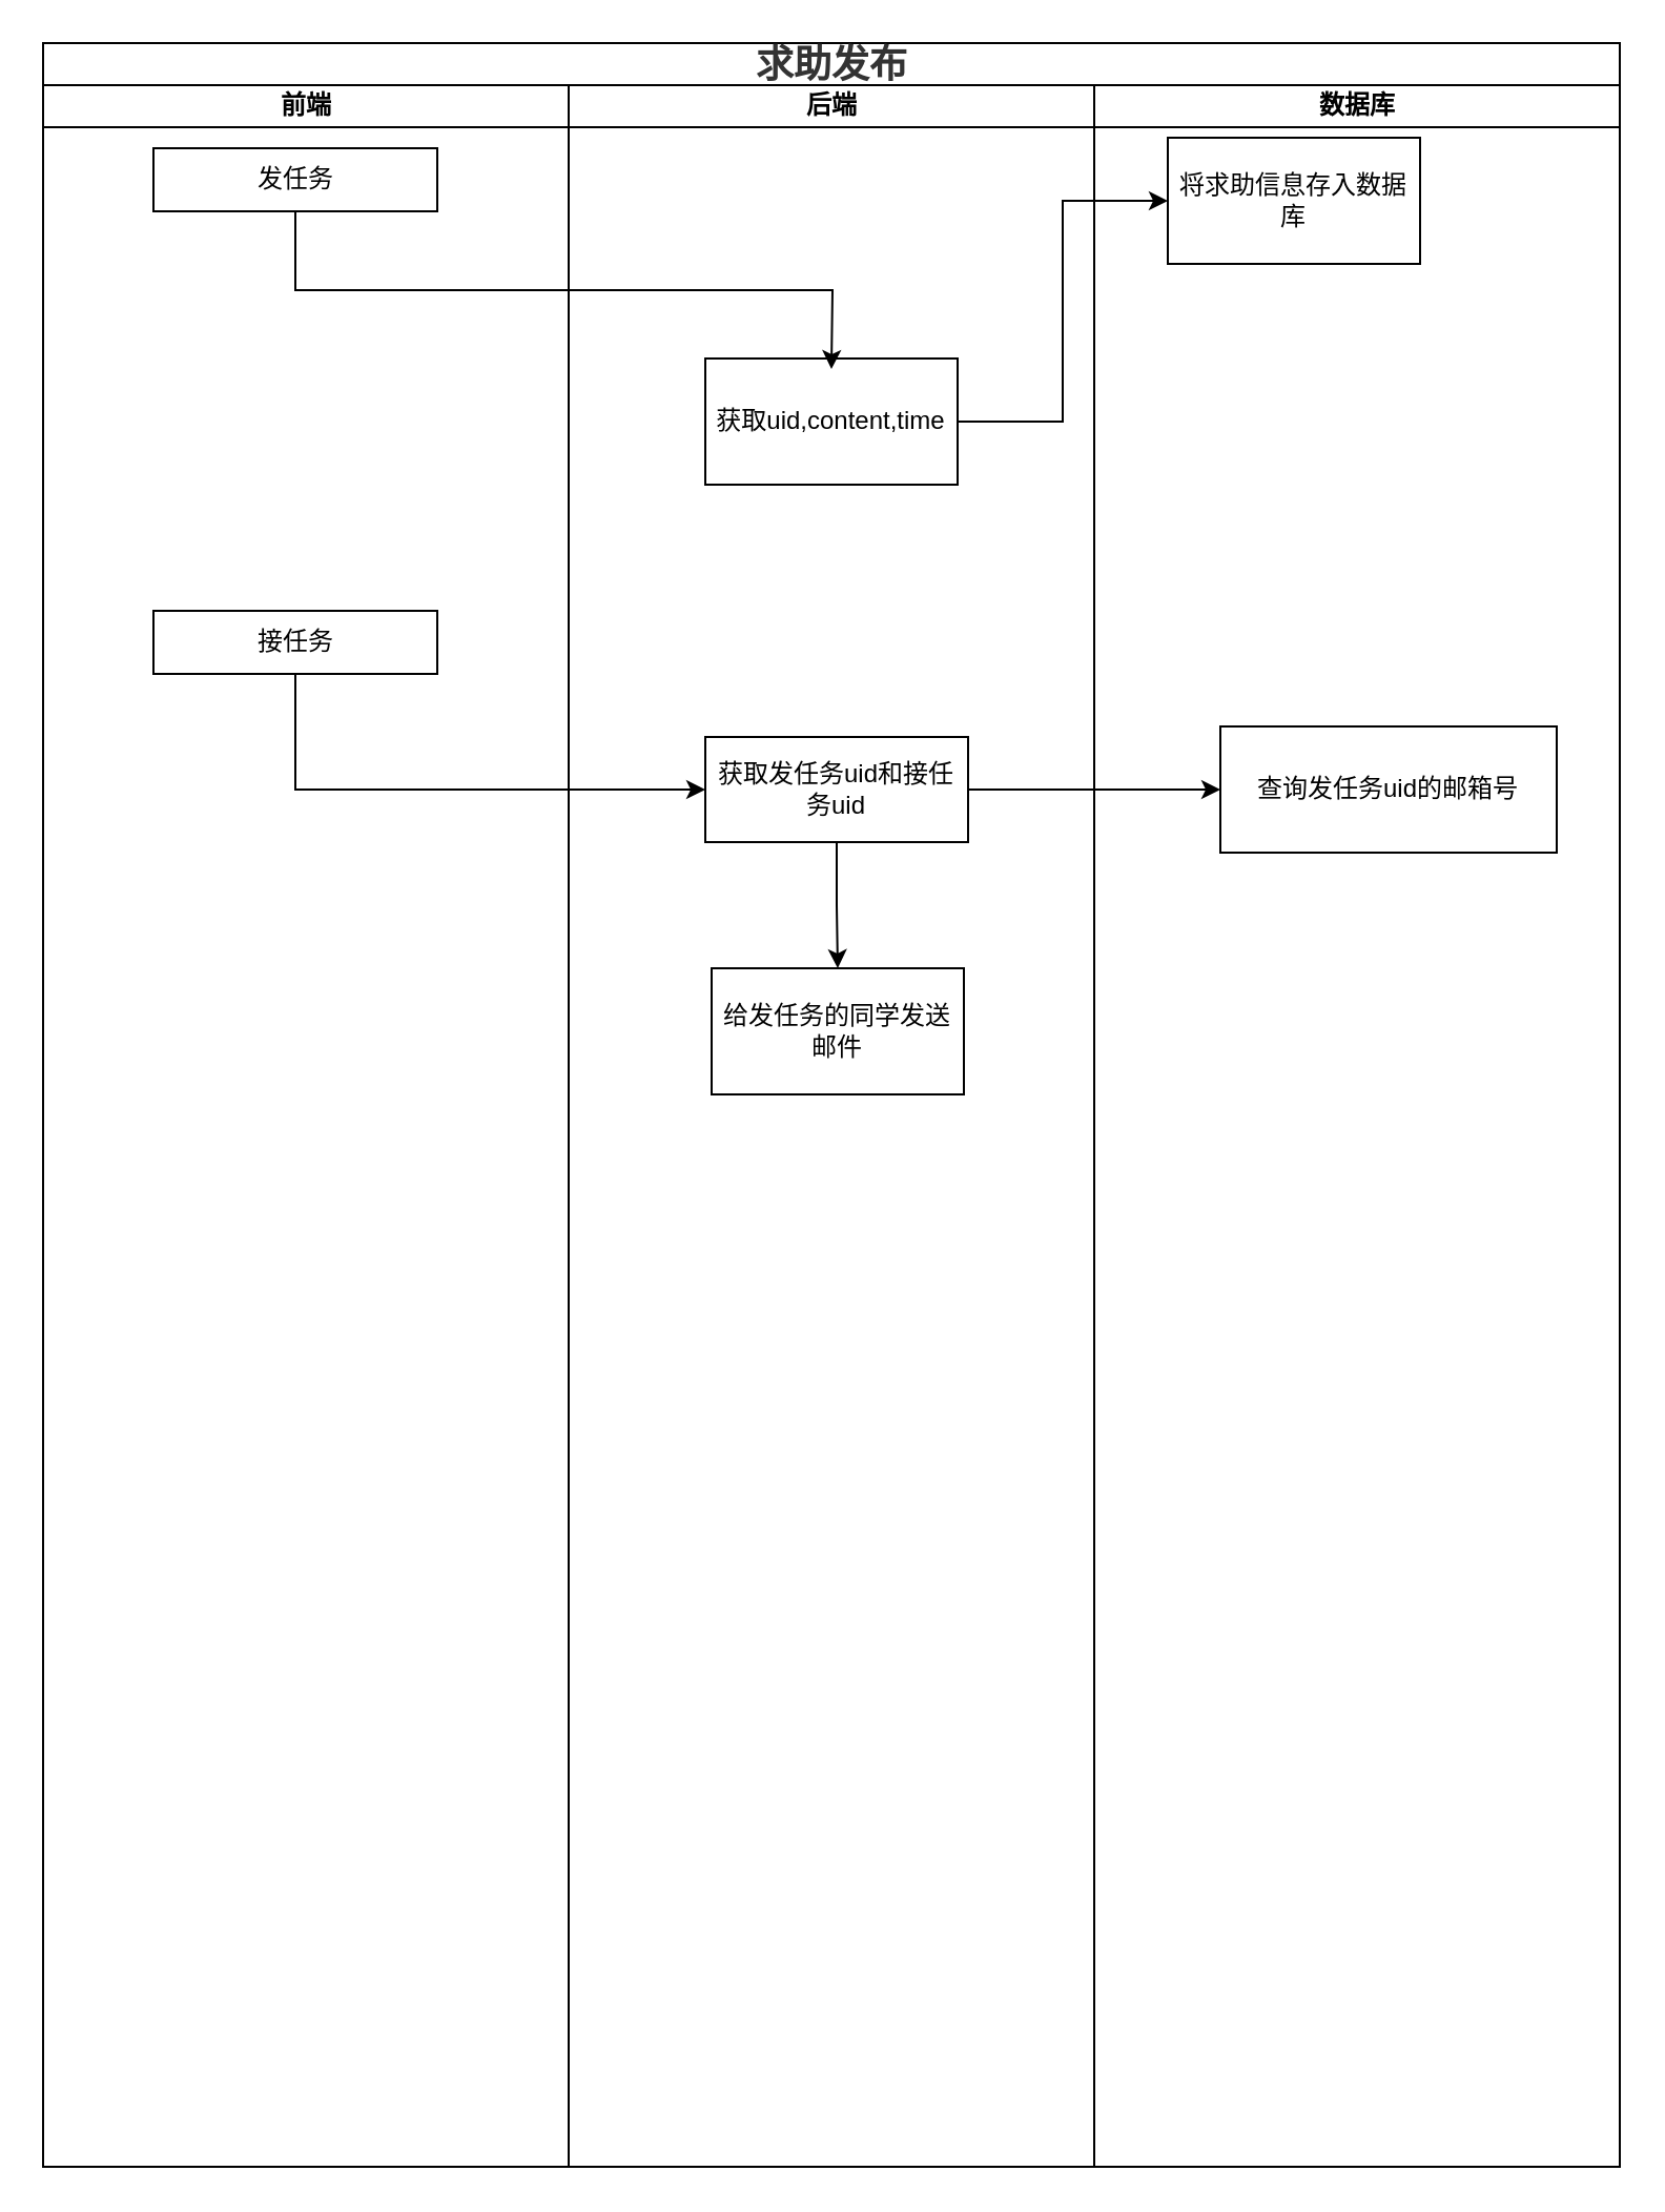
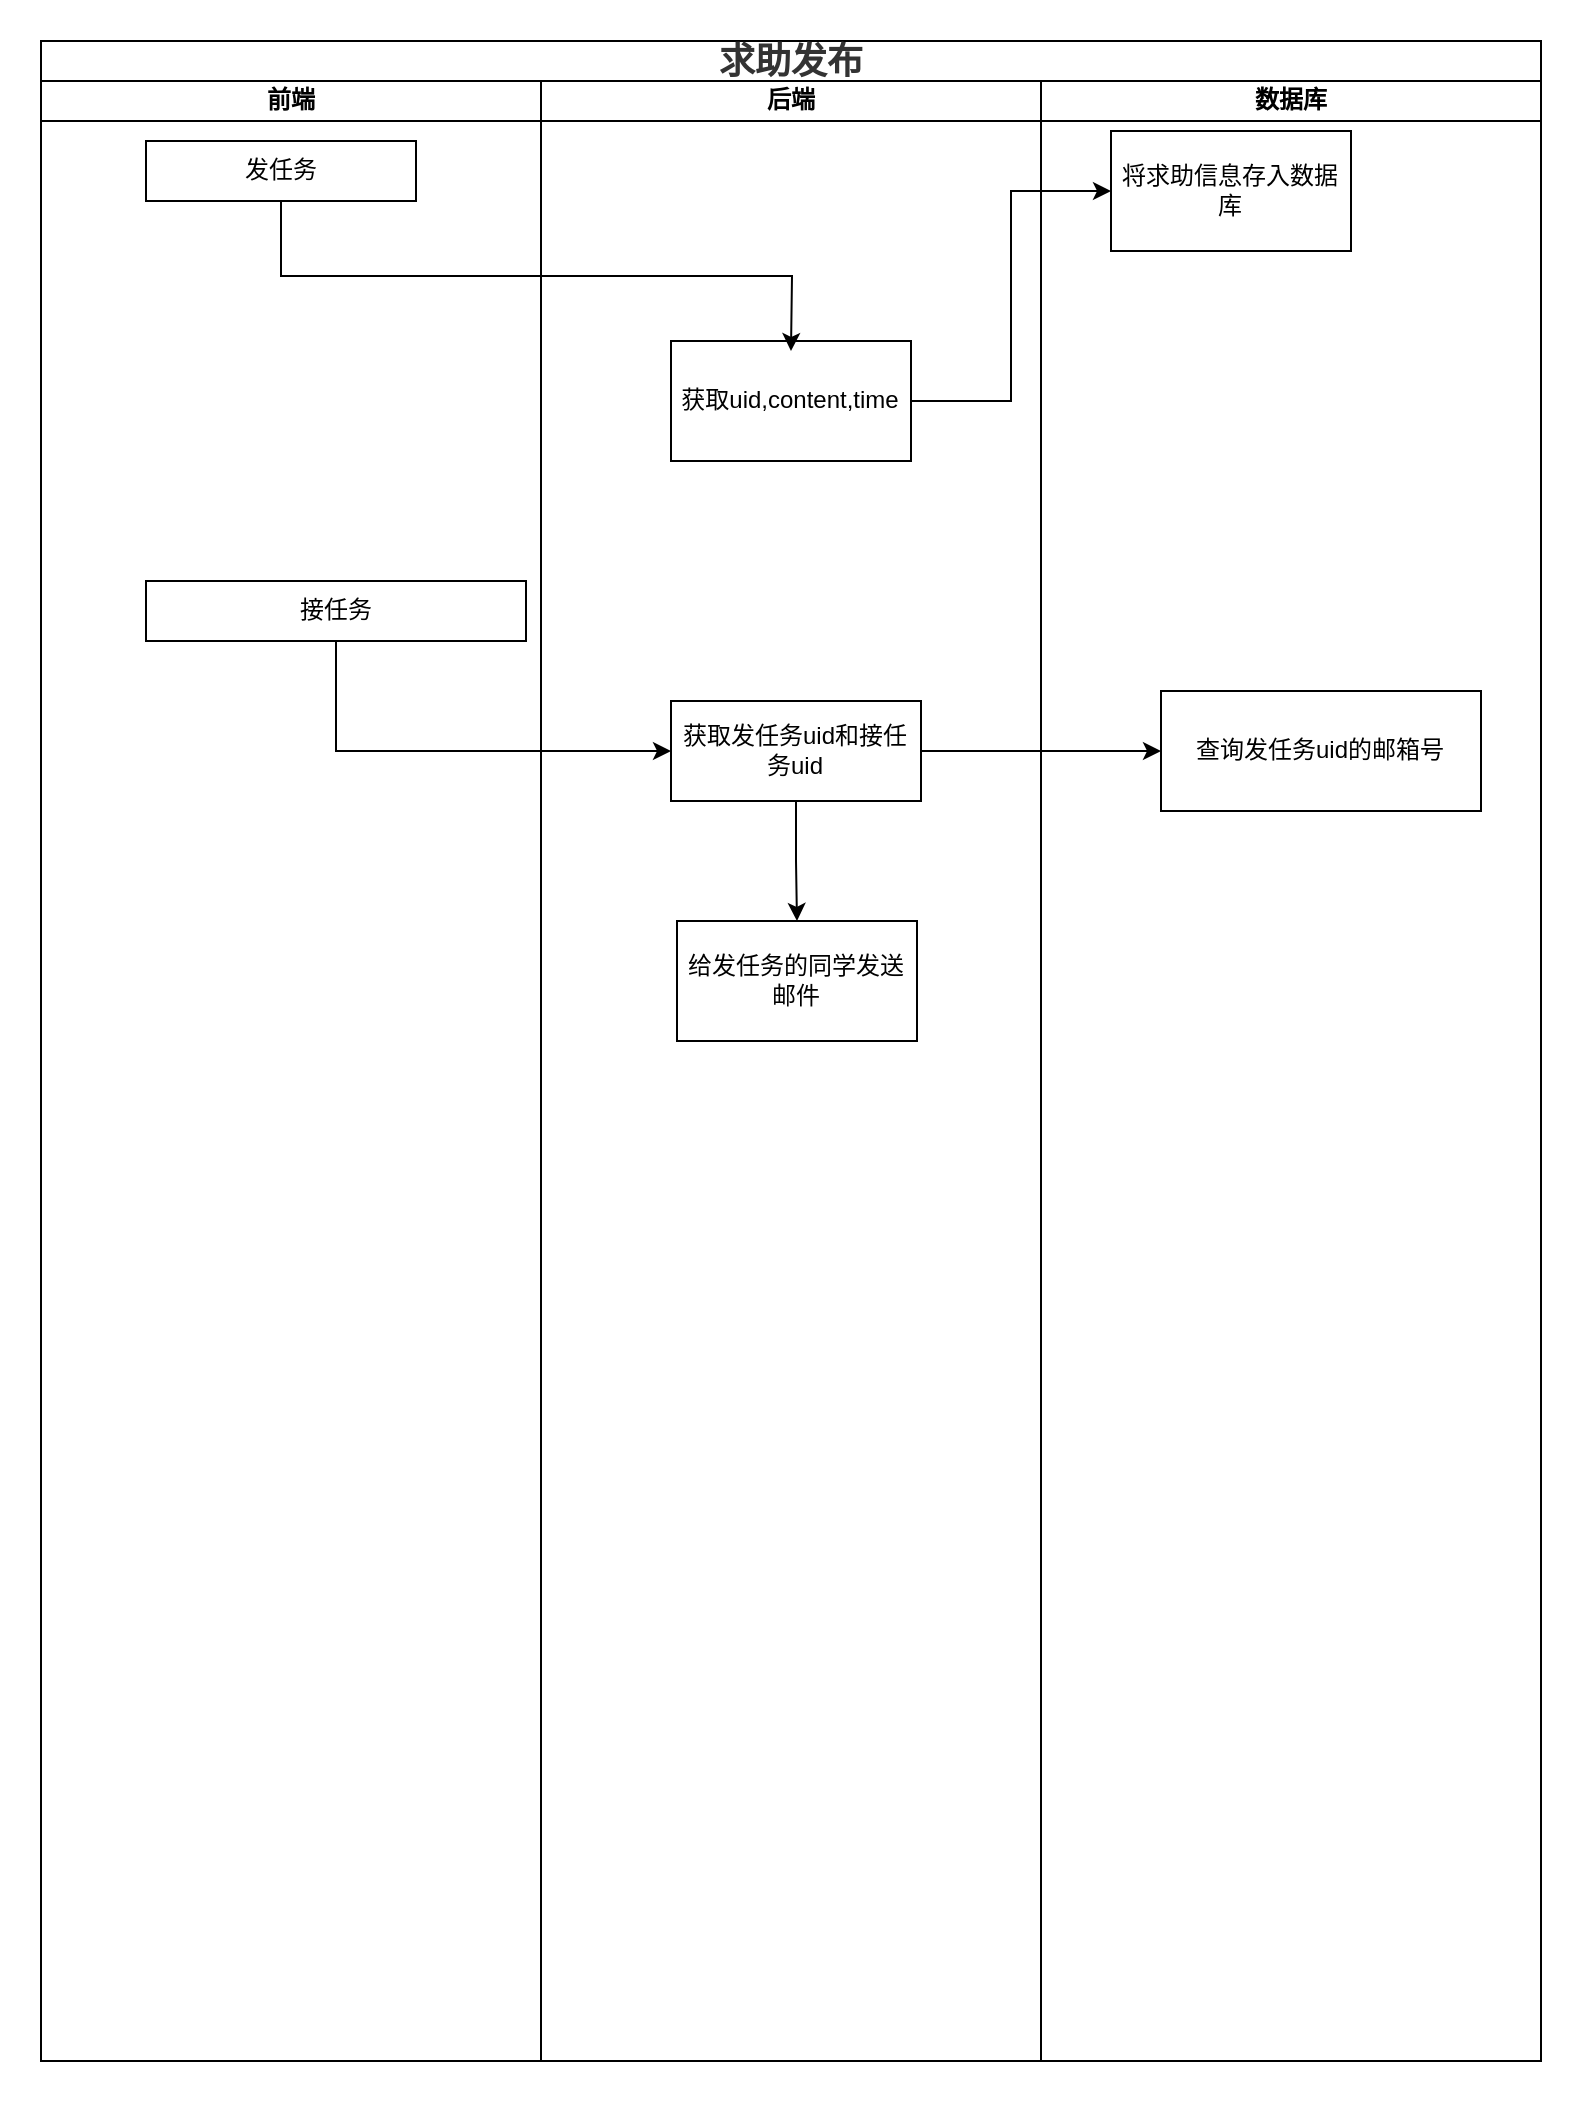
- <mxCell id="5" value="接任务" style="rounded=0;whiteSpace=wrap;html=1;" vertex="1" parent="3"><mxGeometry x="52.5" y="250" width="135" height="30" as="geometry" /></mxCell>
+ <mxCell id="5" value="接任务" style="rounded=0;whiteSpace=wrap;html=1;" vertex="1" parent="3"><mxGeometry x="52.5" y="250" width="190" height="30" as="geometry" /></mxCell>
